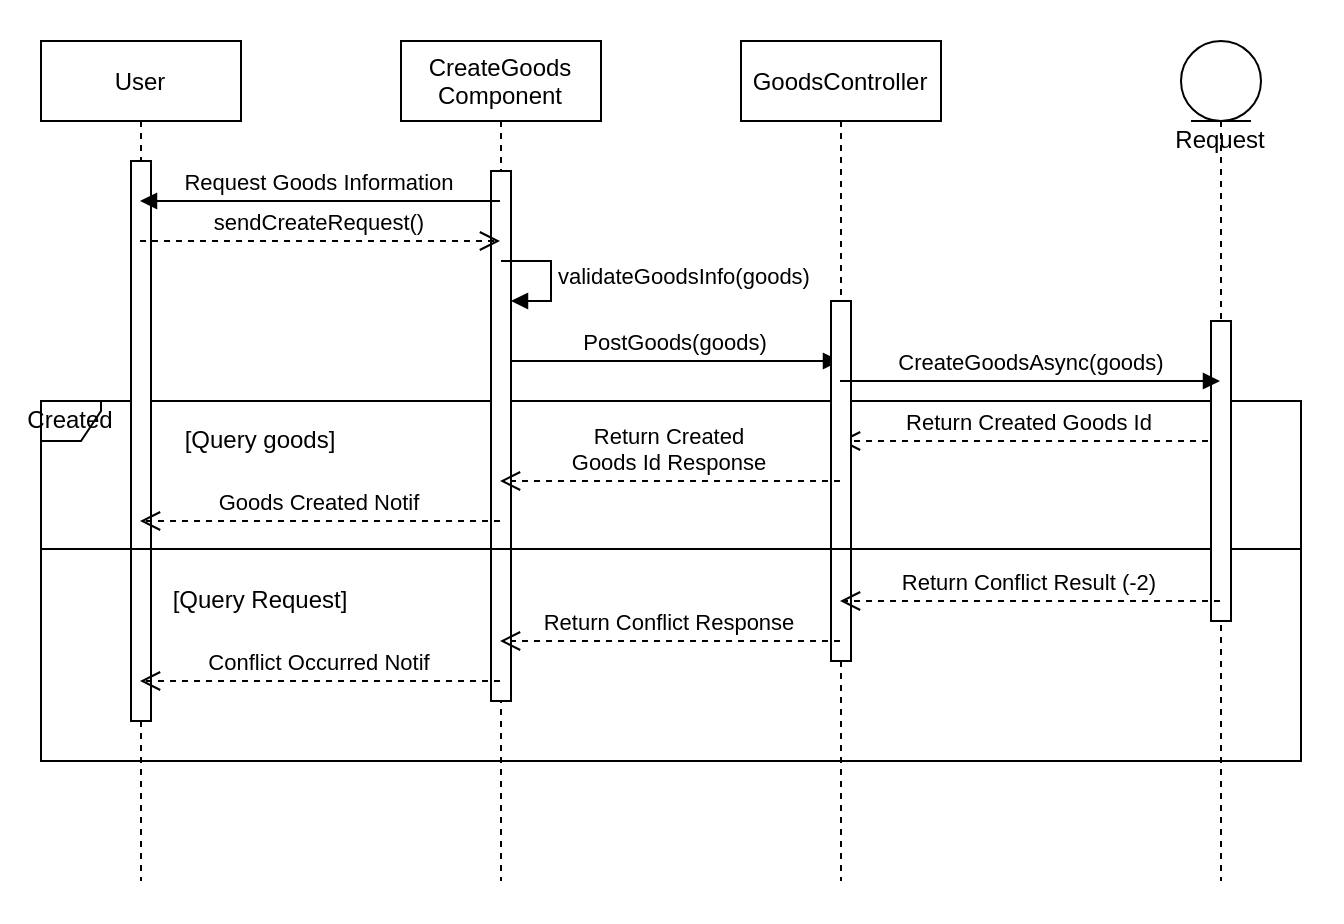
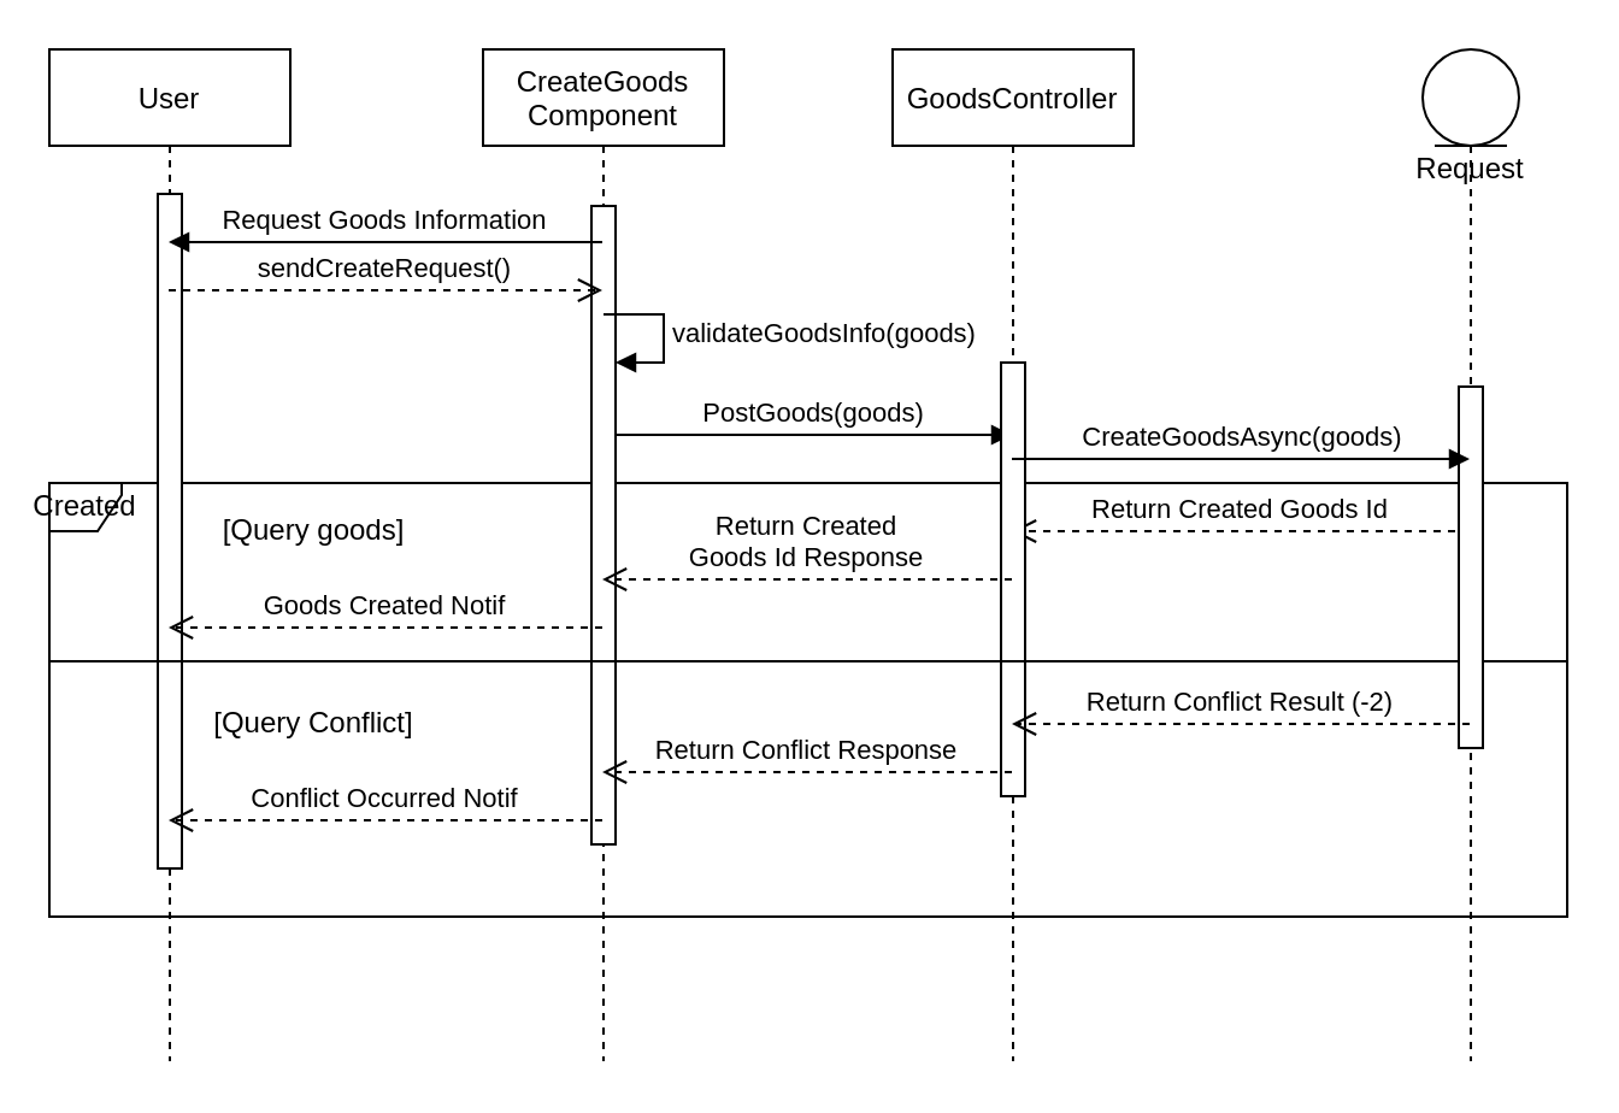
- <mxCell id="19" value="[Query Request]" style="text;html=1;strokeColor=none;fillColor=none;align=center;verticalAlign=middle;whiteSpace=wrap;rounded=0;" parent="1" vertex="1"><mxGeometry x="85" y="290" width="90" height="20" as="geometry" /></mxCell>
+ <mxCell id="19" value="[Query Conflict]" style="text;html=1;strokeColor=none;fillColor=none;align=center;verticalAlign=middle;whiteSpace=wrap;rounded=0;" parent="1" vertex="1"><mxGeometry x="85" y="290" width="90" height="20" as="geometry" /></mxCell>
